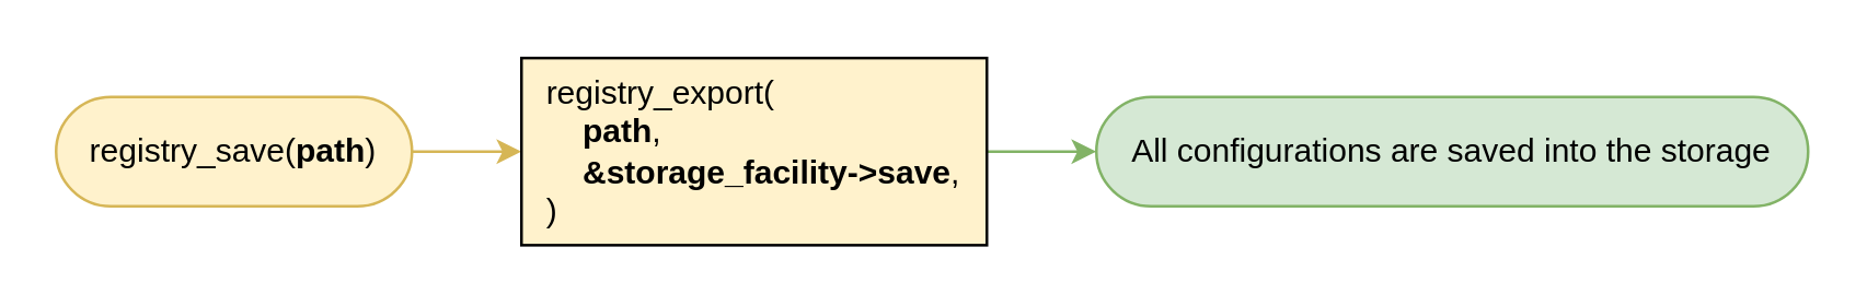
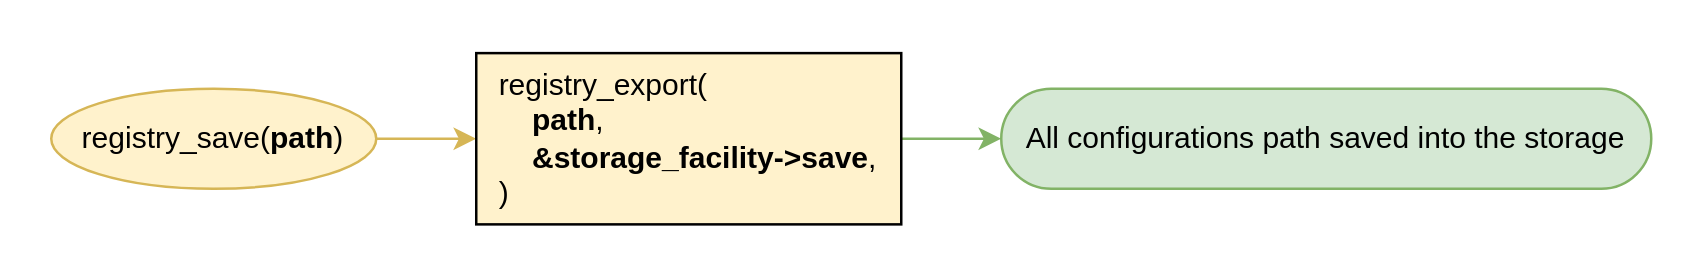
- <mxCell id="6" value="registry_save(&lt;b&gt;path&lt;/b&gt;)" style="rounded=1;whiteSpace=wrap;html=1;arcSize=50;fillColor=#fff2cc;strokeColor=#d6b656;" parent="1" vertex="1"><mxGeometry x="20" y="35" width="130" height="40" as="geometry" /></mxCell>
+ <mxCell id="6" value="registry_save(&lt;b&gt;path&lt;/b&gt;)" style="ellipse;whiteSpace=wrap;html=1;arcSize=50;fillColor=#fff2cc;strokeColor=#d6b656;" parent="1" vertex="1"><mxGeometry x="20" y="35" width="130" height="40" as="geometry" /></mxCell>
- <mxCell id="3" value="All configurations are saved into the storage" style="rounded=1;whiteSpace=wrap;html=1;arcSize=50;fillColor=#d5e8d4;strokeColor=#82b366;" parent="1" vertex="1"><mxGeometry x="400" y="35" width="260" height="40" as="geometry" /></mxCell>
+ <mxCell id="3" value="All configurations path saved into the storage" style="rounded=1;whiteSpace=wrap;html=1;arcSize=50;fillColor=#d5e8d4;strokeColor=#82b366;" parent="1" vertex="1"><mxGeometry x="400" y="35" width="260" height="40" as="geometry" /></mxCell>
